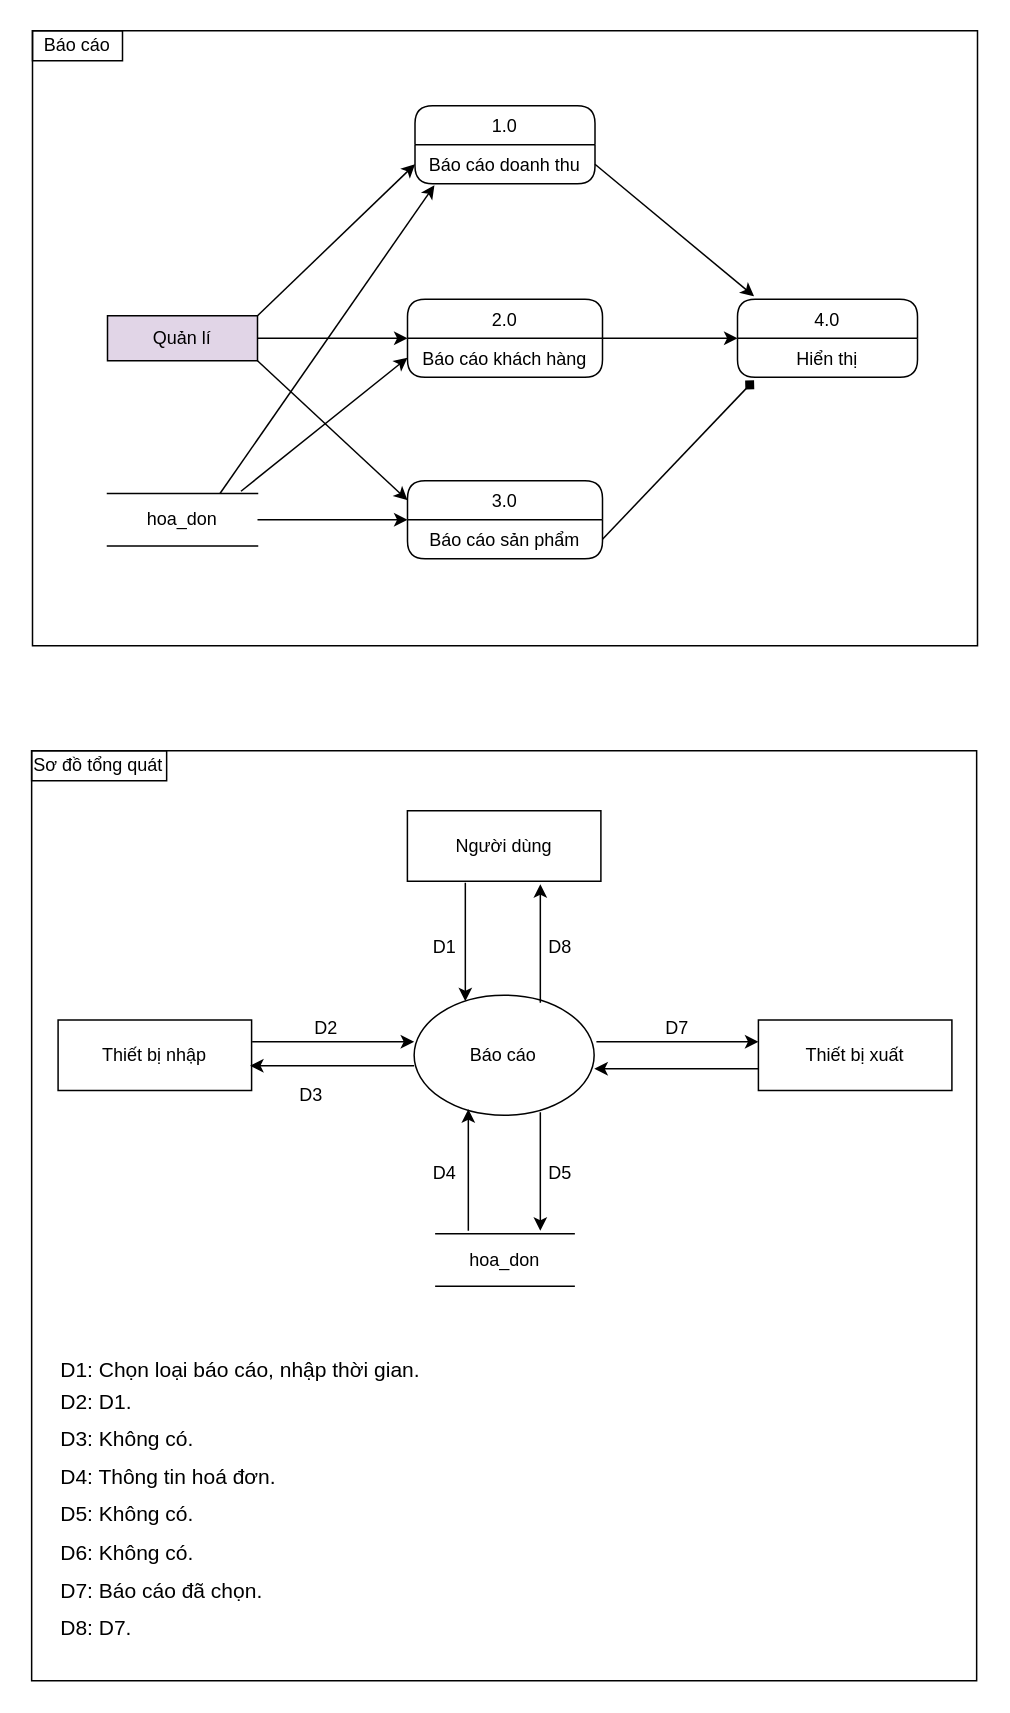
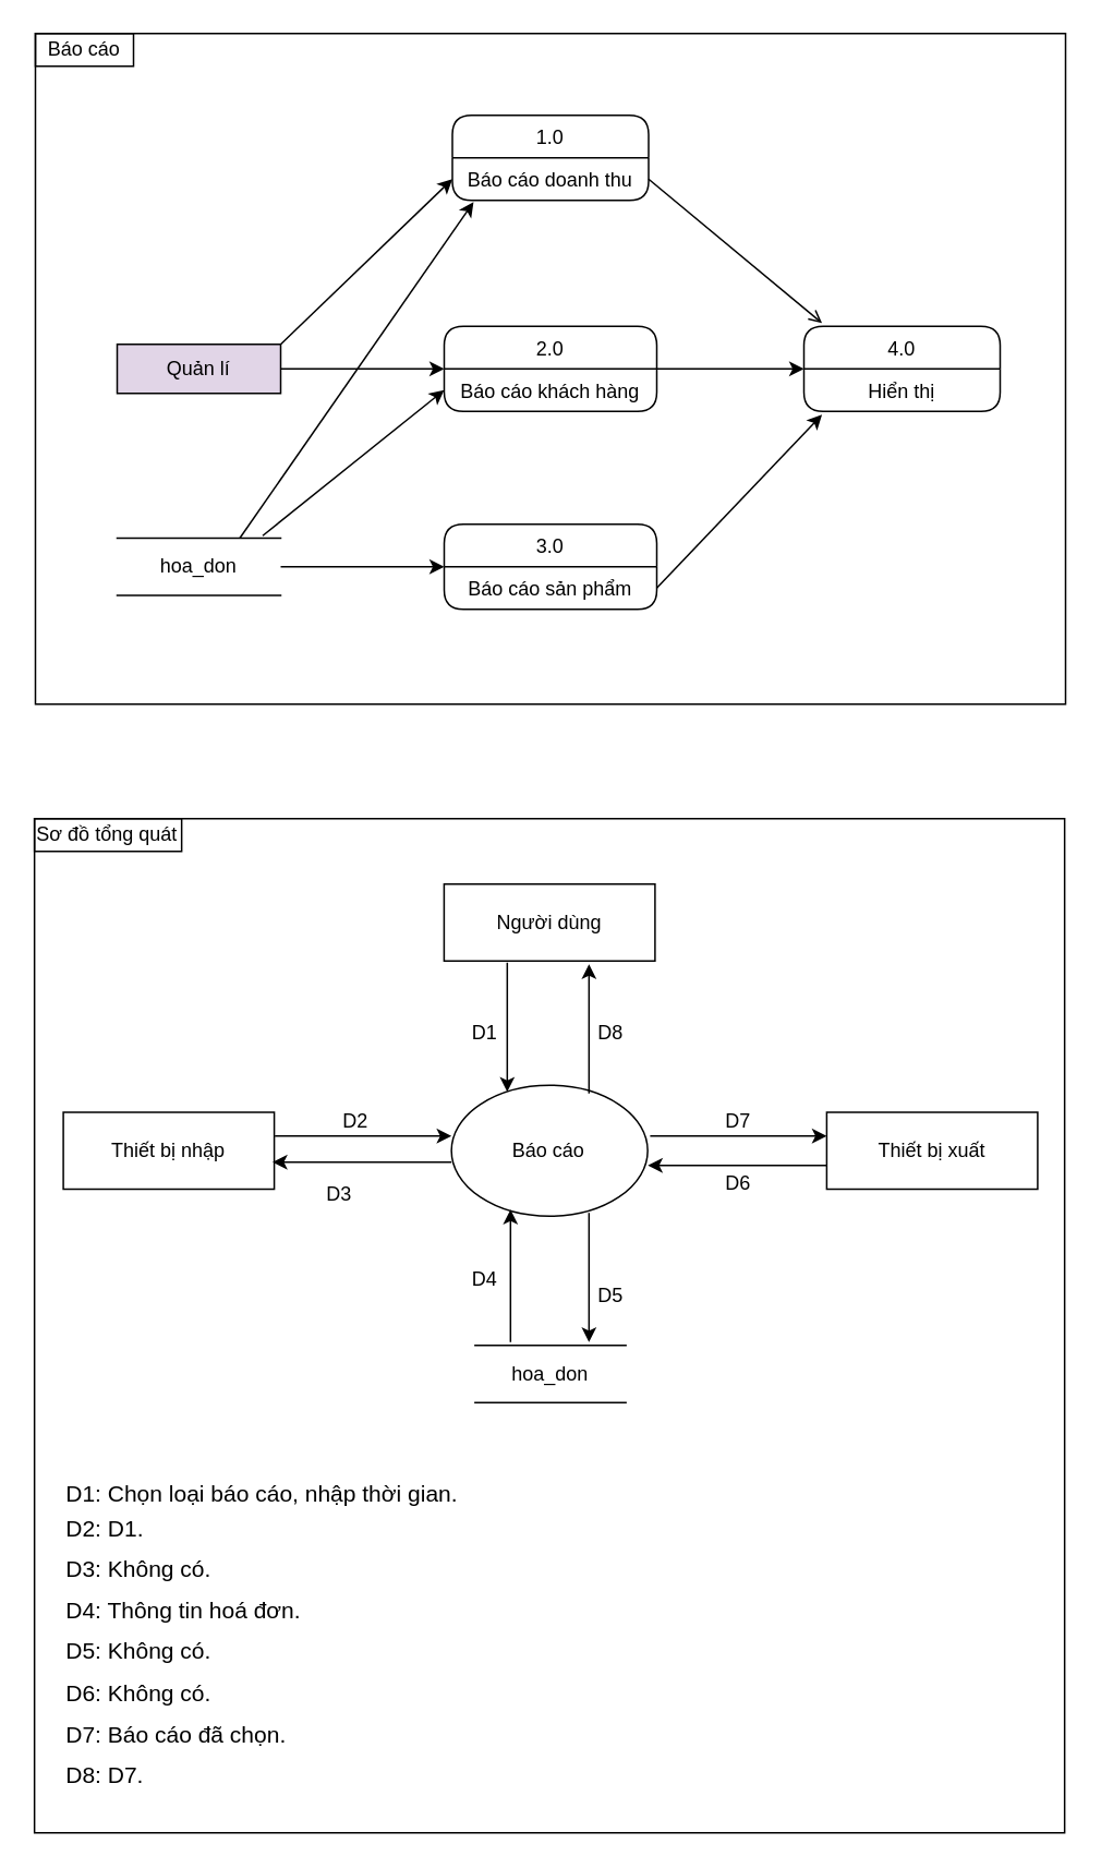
- <mxCell id="20" value="" style="endArrow=classic;html=1;exitX=1;exitY=0.5;exitDx=0;exitDy=0;entryX=0.092;entryY=-0.038;entryDx=0;entryDy=0;entryPerimeter=0;" edge="1" parent="1" source="10" target="17"><mxGeometry width="50" height="50" relative="1" as="geometry"><mxPoint x="391" y="320" as="sourcePoint" /><mxPoint x="441" y="270" as="targetPoint" /></mxGeometry></mxCell>
+ <mxCell id="20" value="" style="endArrow=open;html=1;exitX=1;exitY=0.5;exitDx=0;exitDy=0;entryX=0.092;entryY=-0.038;entryDx=0;entryDy=0;entryPerimeter=0;" edge="1" parent="1" source="10" target="17"><mxGeometry width="50" height="50" relative="1" as="geometry"><mxPoint x="391" y="320" as="sourcePoint" /><mxPoint x="441" y="270" as="targetPoint" /></mxGeometry></mxCell>
- <mxCell id="19" value="" style="endArrow=diamond;html=1;exitX=1;exitY=0.75;exitDx=0;exitDy=0;entryX=0.092;entryY=1.077;entryDx=0;entryDy=0;entryPerimeter=0;" edge="1" parent="1" source="11" target="18"><mxGeometry width="50" height="50" relative="1" as="geometry"><mxPoint x="391" y="320" as="sourcePoint" /><mxPoint x="551" y="310" as="targetPoint" /></mxGeometry></mxCell>
+ <mxCell id="19" value="" style="endArrow=classic;html=1;exitX=1;exitY=0.75;exitDx=0;exitDy=0;entryX=0.092;entryY=1.077;entryDx=0;entryDy=0;entryPerimeter=0;" edge="1" parent="1" source="11" target="18"><mxGeometry width="50" height="50" relative="1" as="geometry"><mxPoint x="391" y="320" as="sourcePoint" /><mxPoint x="551" y="310" as="targetPoint" /></mxGeometry></mxCell>
- <mxCell id="14" value="" style="endArrow=classic;html=1;exitX=1;exitY=1;exitDx=0;exitDy=0;entryX=0;entryY=0.25;entryDx=0;entryDy=0;" edge="1" parent="1" source="5" target="11"><mxGeometry width="50" height="50" relative="1" as="geometry"><mxPoint x="391" y="340" as="sourcePoint" /><mxPoint x="441" y="290" as="targetPoint" /></mxGeometry></mxCell>
+ <mxCell id="42" value="D6" style="text;html=1;strokeColor=none;fillColor=none;align=center;verticalAlign=middle;whiteSpace=wrap;rounded=0;" vertex="1" parent="1"><mxGeometry x="434.55" y="713" width="32" height="20" as="geometry" /></mxCell>
- <mxCell id="41" value="D5" style="text;html=1;strokeColor=none;fillColor=none;align=center;verticalAlign=middle;whiteSpace=wrap;rounded=0;" vertex="1" parent="1"><mxGeometry x="356.55" y="772" width="32" height="20" as="geometry" /></mxCell>
+ <mxCell id="41" value="D5" style="text;html=1;strokeColor=none;fillColor=none;align=center;verticalAlign=middle;whiteSpace=wrap;rounded=0;" vertex="1" parent="1"><mxGeometry x="356.55" y="782" width="32" height="20" as="geometry" /></mxCell>
